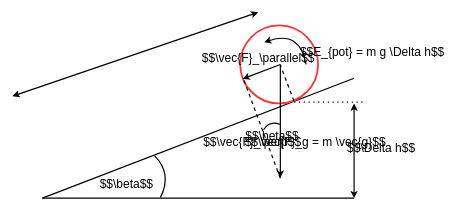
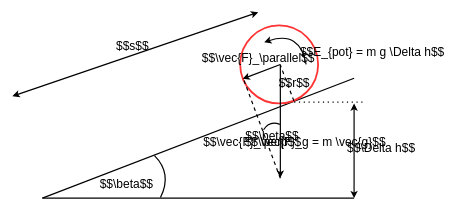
+ <mxCell id="22" value="$$s$$" style="text;html=1;resizable=0;autosize=1;align=center;verticalAlign=middle;points=[];fillColor=none;strokeColor=none;rounded=0;fontSize=20;" parent="1" vertex="1"><mxGeometry x="185" y="60" width="70" height="30" as="geometry" /></mxCell>
+ <mxCell id="13" value="$$r$$" style="text;html=1;resizable=0;autosize=1;align=center;verticalAlign=middle;points=[];fillColor=none;strokeColor=none;rounded=0;fontSize=20;" parent="1" vertex="1"><mxGeometry x="455" y="122" width="70" height="30" as="geometry" /></mxCell>
